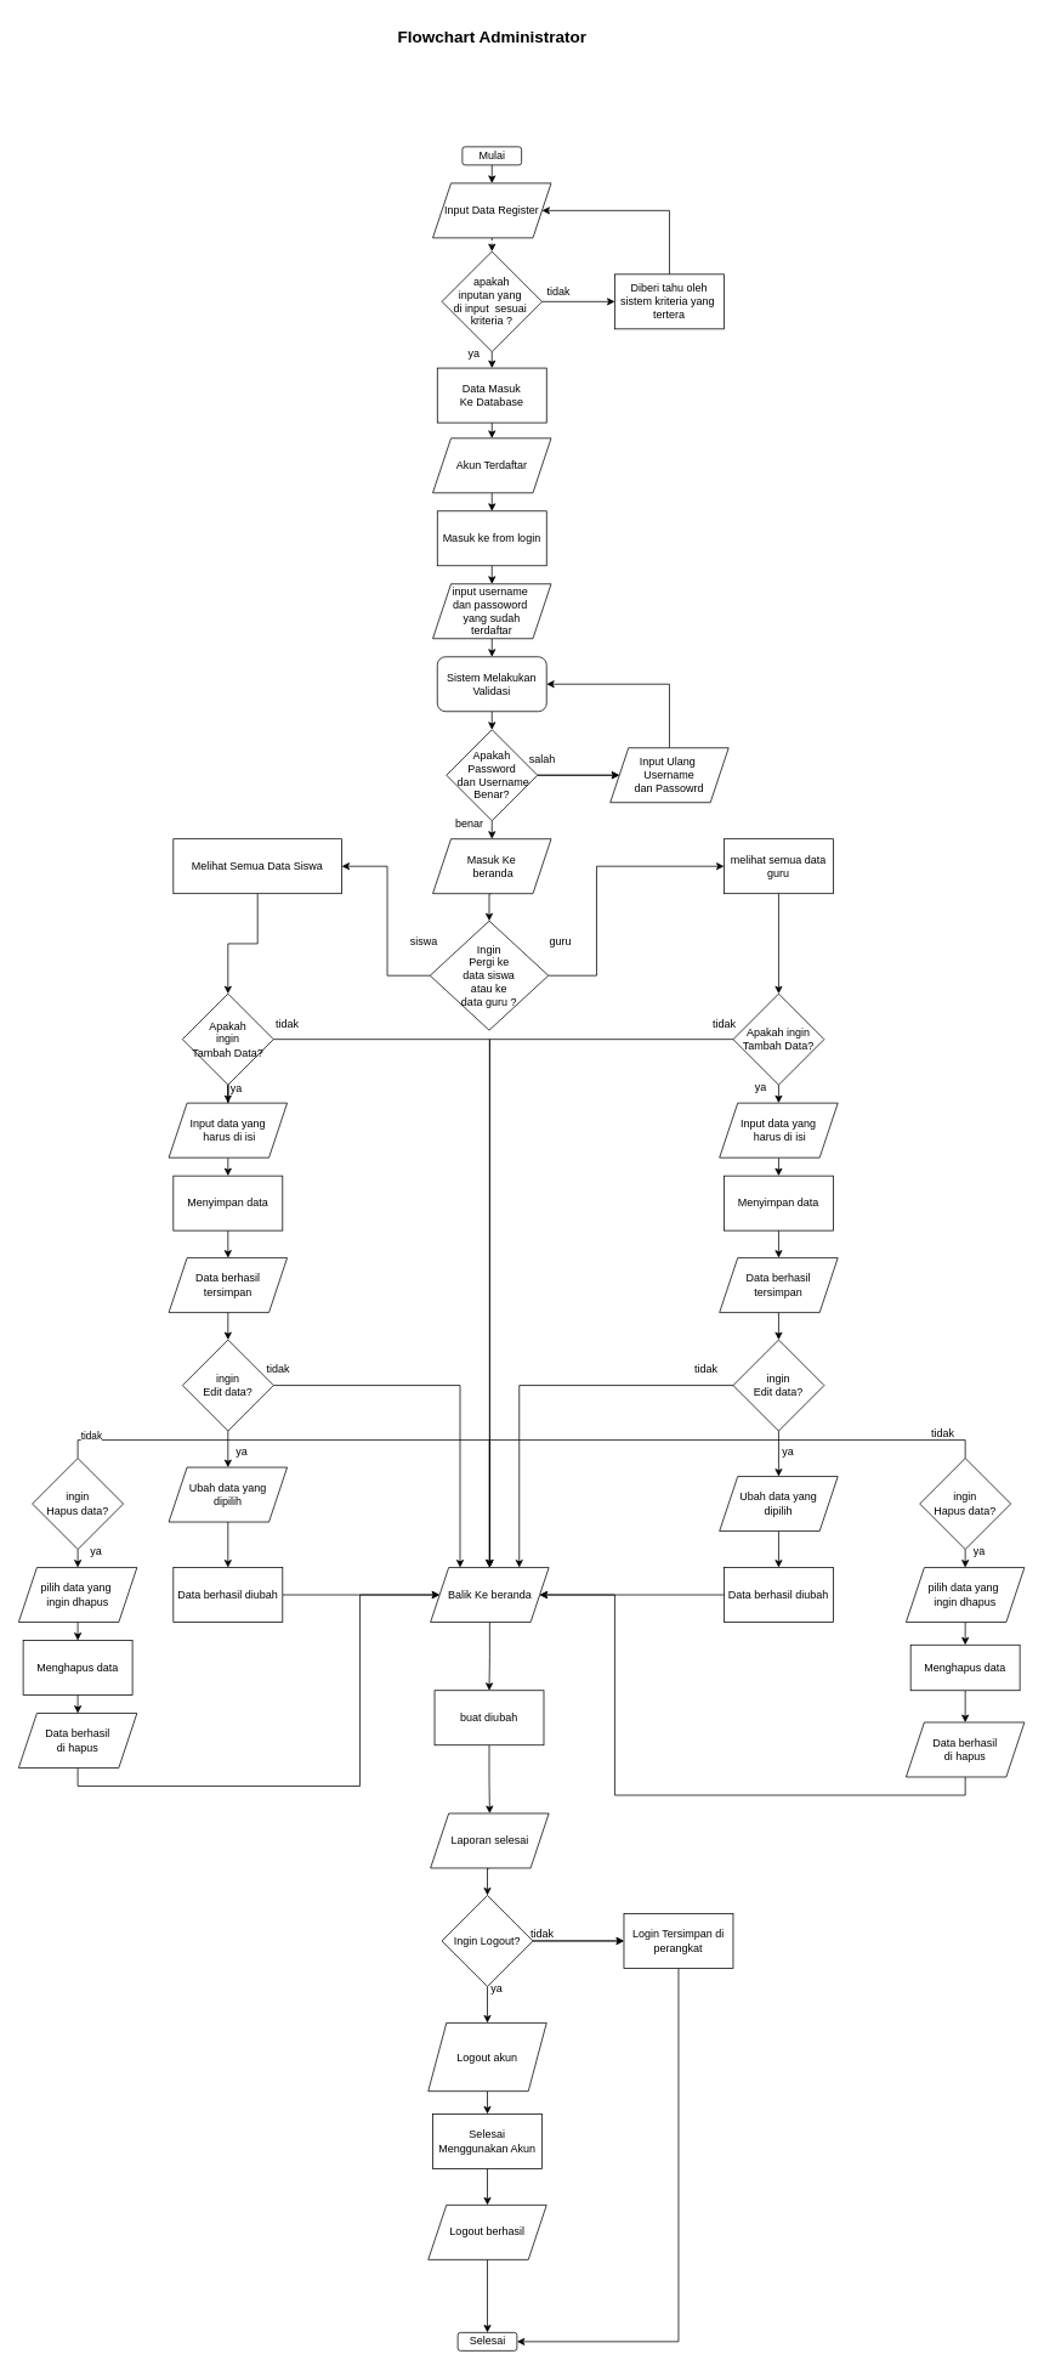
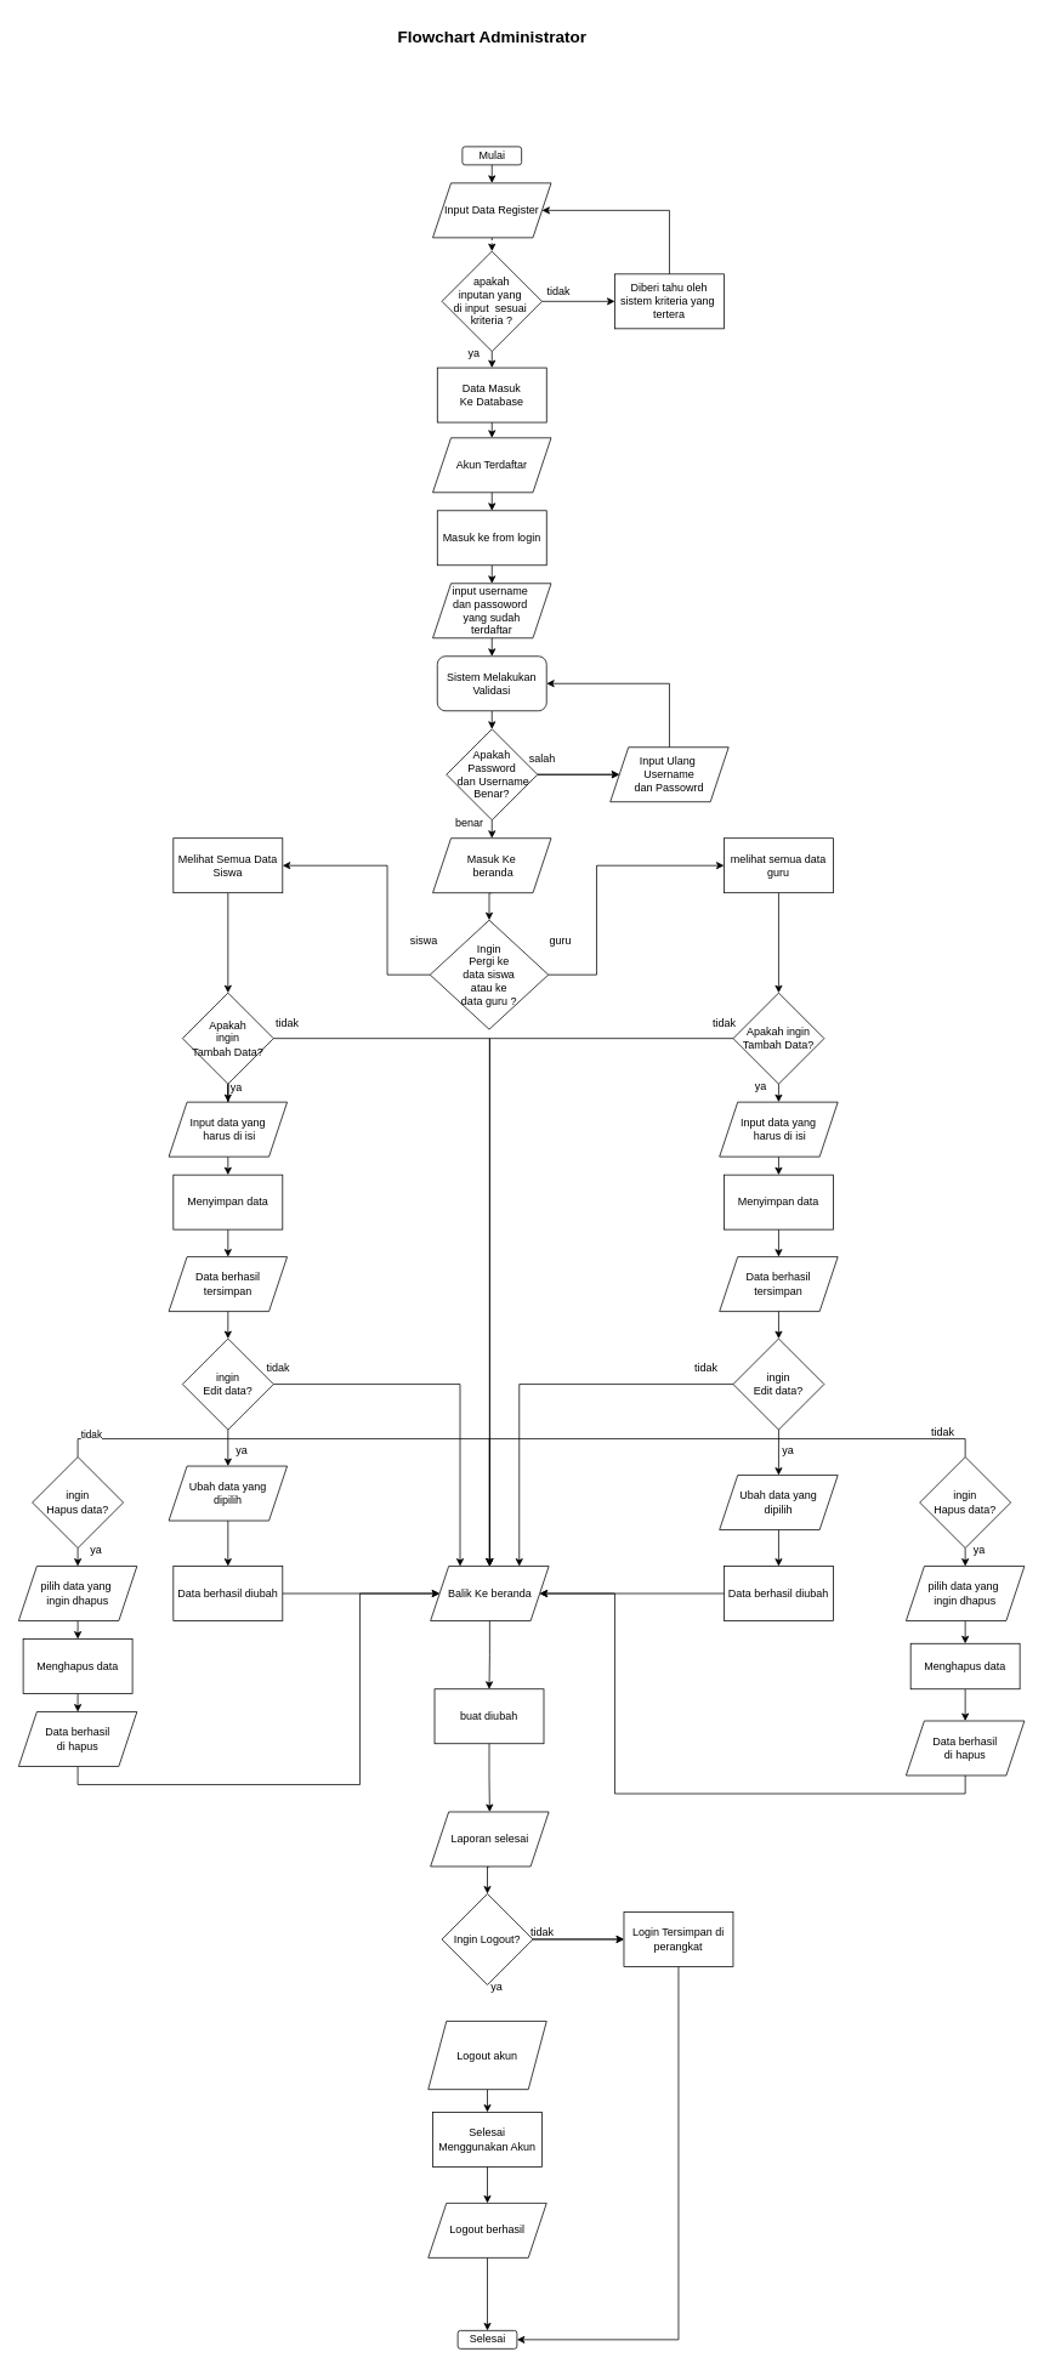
- <mxCell id="31" value="Melihat Semua Data Siswa" style="rounded=0;whiteSpace=wrap;html=1;" parent="1" vertex="1"><mxGeometry x="190" y="920" width="185" height="60" as="geometry" /></mxCell>
+ <mxCell id="31" value="Melihat Semua Data Siswa" style="rounded=0;whiteSpace=wrap;html=1;" parent="1" vertex="1"><mxGeometry x="190" y="920" width="120" height="60" as="geometry" /></mxCell>
- <mxCell id="101" style="edgeStyle=orthogonalEdgeStyle;rounded=0;orthogonalLoop=1;jettySize=auto;html=1;exitX=0.5;exitY=1;exitDx=0;exitDy=0;" parent="1" source="104" target="94" edge="1"><mxGeometry relative="1" as="geometry" /></mxCell>
